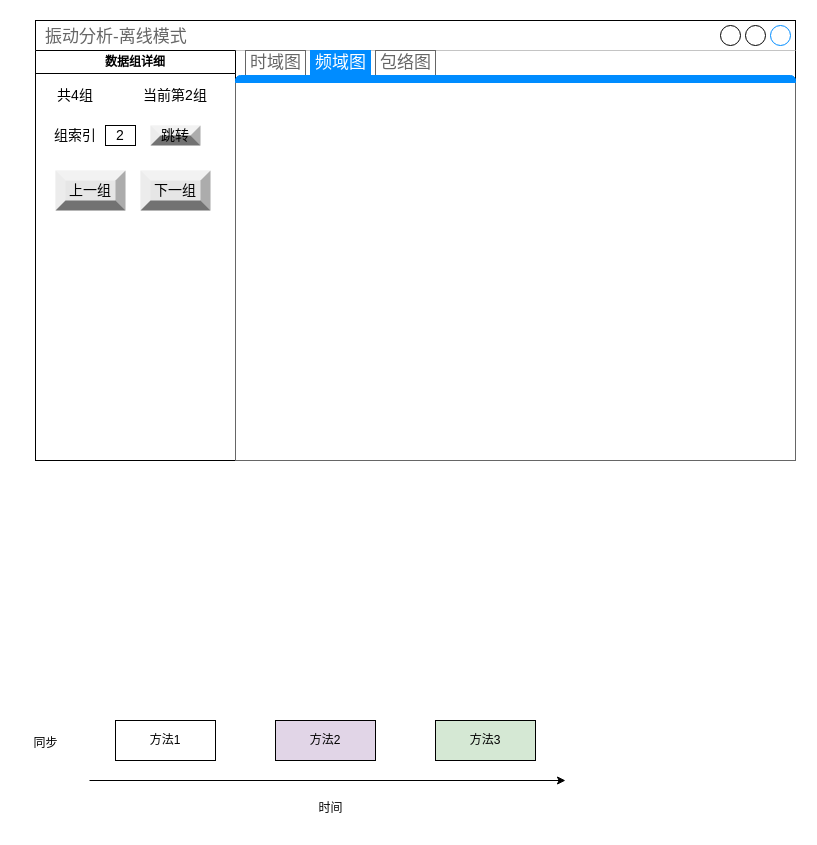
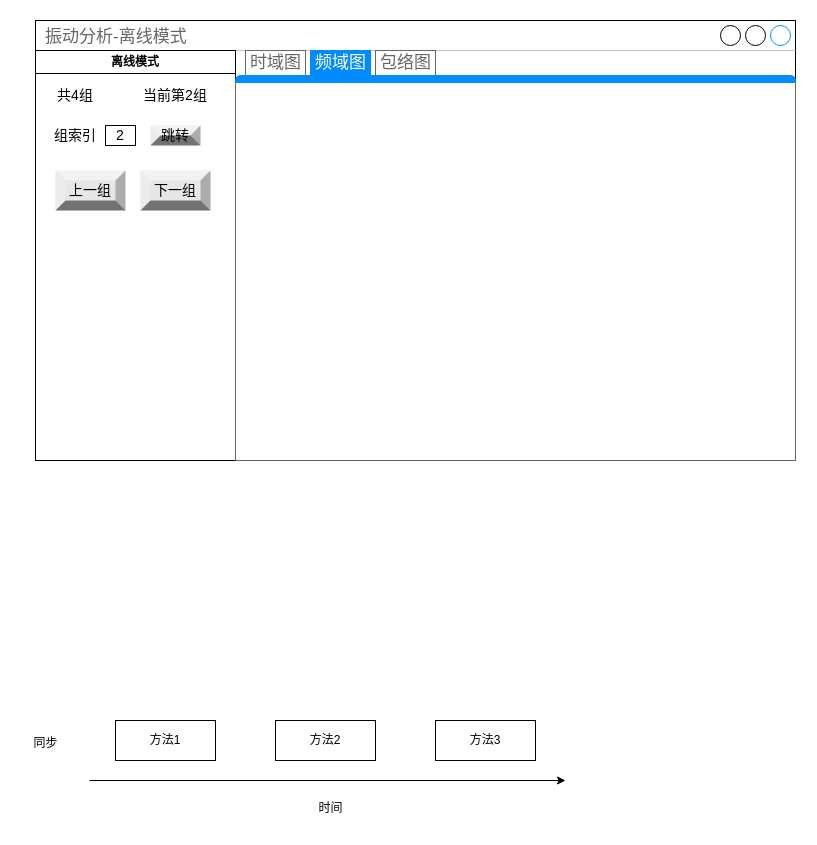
- <mxCell id="3" value="数据组详细" style="swimlane;whiteSpace=wrap;html=1;startSize=23;" parent="1" vertex="1"><mxGeometry x="35" y="50" width="200" height="410" as="geometry" /></mxCell>
+ <mxCell id="3" value="离线模式" style="swimlane;whiteSpace=wrap;html=1;startSize=23;" parent="1" vertex="1"><mxGeometry x="35" y="50" width="200" height="410" as="geometry" /></mxCell>
- <mxCell id="19" value="方法2" style="rounded=0;whiteSpace=wrap;html=1;fillColor=#e1d5e7;" vertex="1" parent="1"><mxGeometry x="275" y="720" width="100" height="40" as="geometry" /></mxCell>
+ <mxCell id="19" value="方法2" style="rounded=0;whiteSpace=wrap;html=1;" vertex="1" parent="1"><mxGeometry x="275" y="720" width="100" height="40" as="geometry" /></mxCell>
- <mxCell id="20" value="方法3" style="rounded=0;whiteSpace=wrap;html=1;fillColor=#d5e8d4;" vertex="1" parent="1"><mxGeometry x="435" y="720" width="100" height="40" as="geometry" /></mxCell>
+ <mxCell id="20" value="方法3" style="rounded=0;whiteSpace=wrap;html=1;" vertex="1" parent="1"><mxGeometry x="435" y="720" width="100" height="40" as="geometry" /></mxCell>
